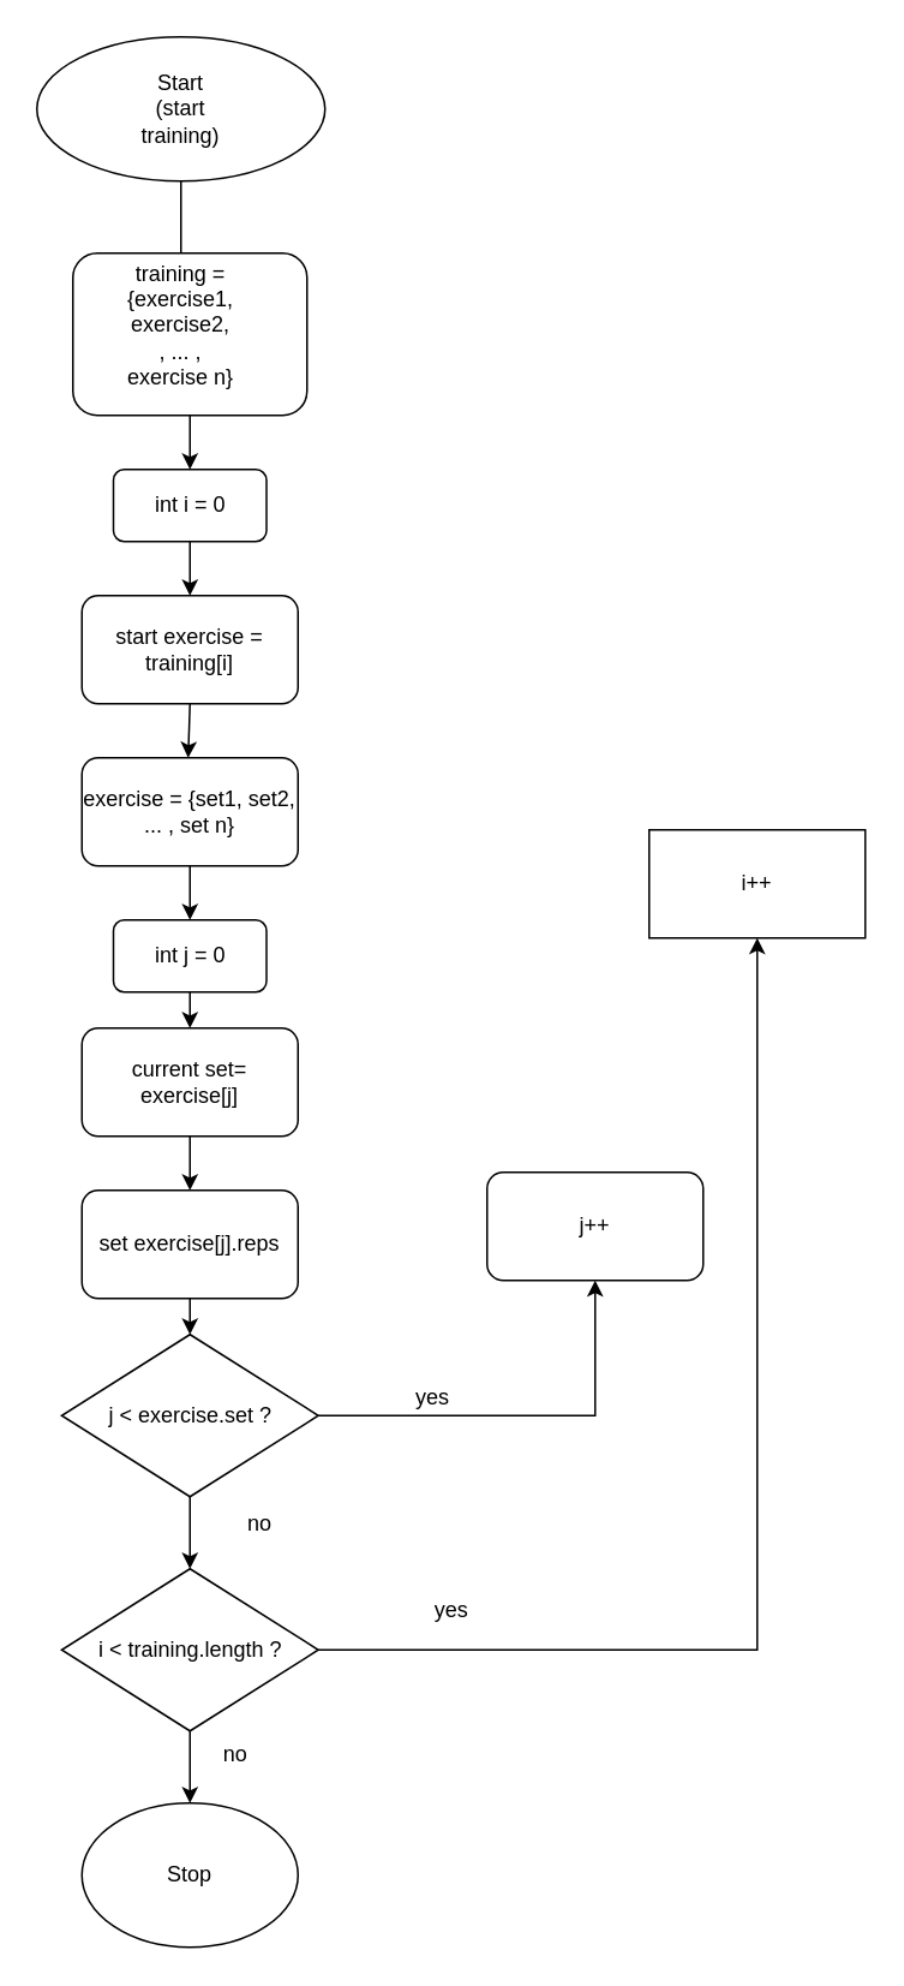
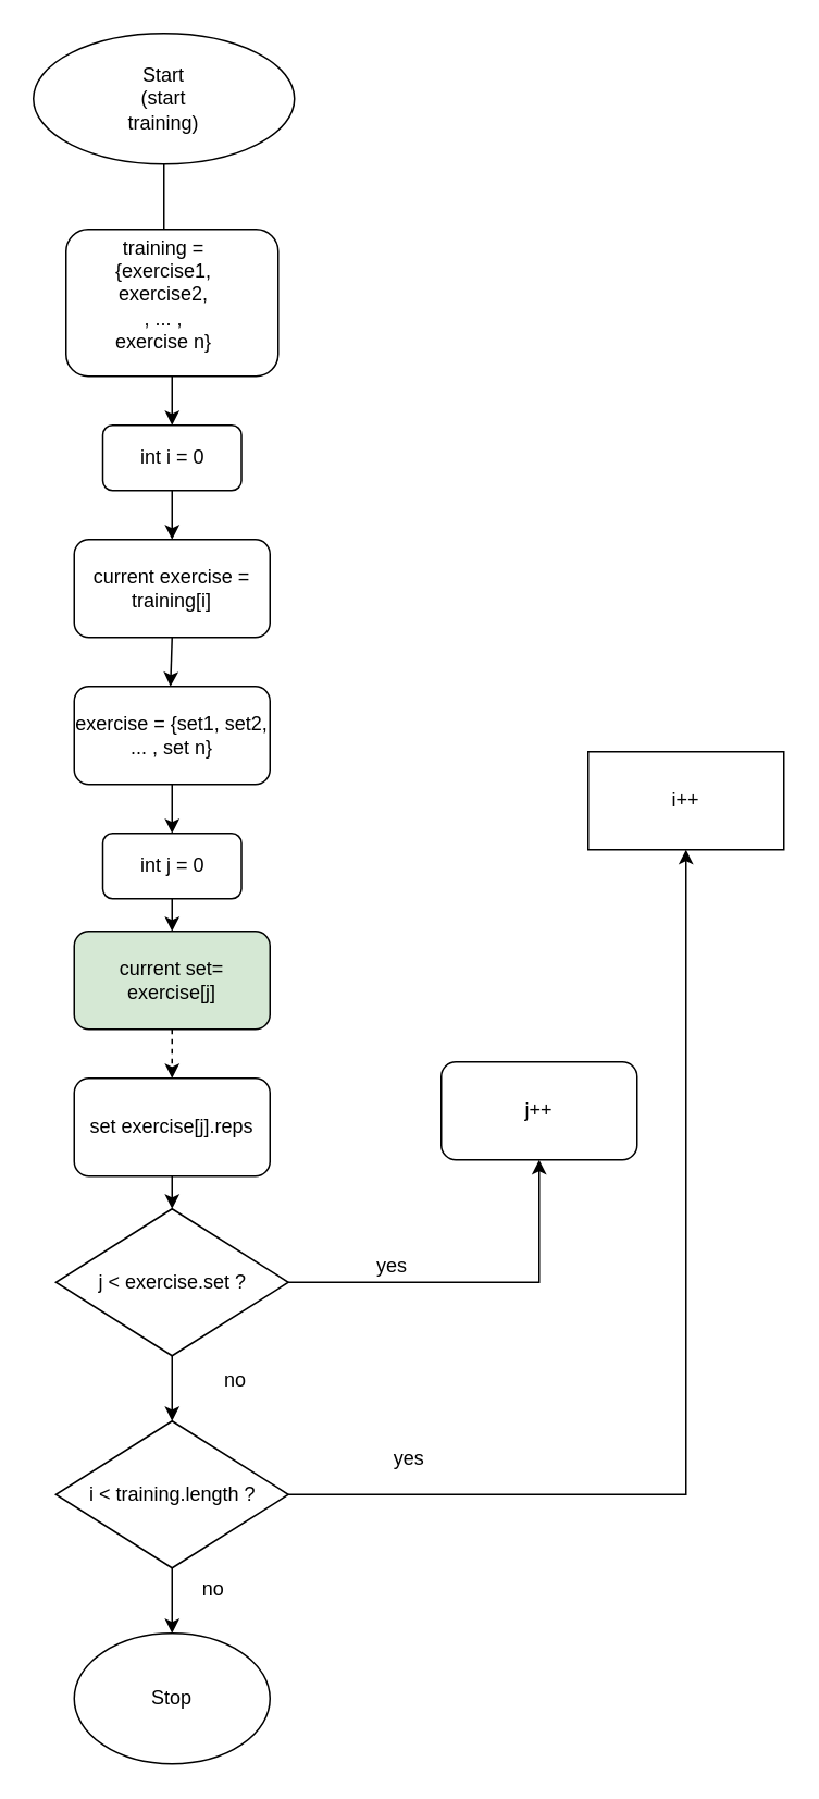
- <mxCell id="9" value="start exercise = training[i]" style="rounded=1;whiteSpace=wrap;html=1;" vertex="1" parent="1"><mxGeometry x="45" y="330" width="120" height="60" as="geometry" /></mxCell>
+ <mxCell id="9" value="current exercise = training[i]" style="rounded=1;whiteSpace=wrap;html=1;" vertex="1" parent="1"><mxGeometry x="45" y="330" width="120" height="60" as="geometry" /></mxCell>
- <mxCell id="15" value="current set= exercise[j]" style="rounded=1;whiteSpace=wrap;html=1;" vertex="1" parent="1"><mxGeometry x="45" y="570" width="120" height="60" as="geometry" /></mxCell>
+ <mxCell id="15" value="current set= exercise[j]" style="rounded=1;whiteSpace=wrap;html=1;fillColor=#d5e8d4;" vertex="1" parent="1"><mxGeometry x="45" y="570" width="120" height="60" as="geometry" /></mxCell>
- <mxCell id="18" value="" style="endArrow=classic;html=1;rounded=0;exitX=0.5;exitY=1;exitDx=0;exitDy=0;entryX=0.5;entryY=0;entryDx=0;entryDy=0;" edge="1" parent="1" source="15" target="17"><mxGeometry width="50" height="50" relative="1" as="geometry"><mxPoint x="-50" y="580" as="sourcePoint" /><mxPoint x="0" y="530" as="targetPoint" /></mxGeometry></mxCell>
+ <mxCell id="18" value="" style="endArrow=classic;html=1;rounded=0;exitX=0.5;exitY=1;exitDx=0;exitDy=0;entryX=0.5;entryY=0;entryDx=0;entryDy=0;dashed=1;" edge="1" parent="1" source="15" target="17"><mxGeometry width="50" height="50" relative="1" as="geometry"><mxPoint x="-50" y="580" as="sourcePoint" /><mxPoint x="0" y="530" as="targetPoint" /></mxGeometry></mxCell>
